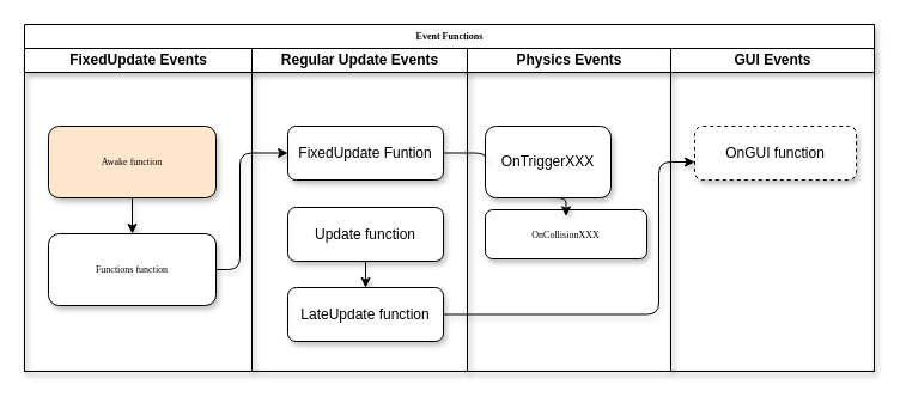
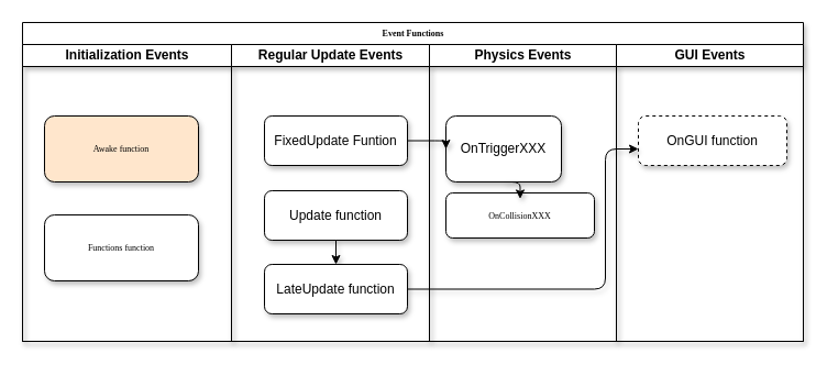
- <mxCell id="3" value="FixedUpdate Events" style="swimlane;html=1;startSize=20;shadow=1;" parent="2" vertex="1"><mxGeometry y="20" width="190" height="270" as="geometry" /></mxCell>
+ <mxCell id="3" value="Initialization Events" style="swimlane;html=1;startSize=20;shadow=1;" parent="2" vertex="1"><mxGeometry y="20" width="190" height="270" as="geometry" /></mxCell>
- <mxCell id="17" style="edgeStyle=orthogonalEdgeStyle;rounded=1;orthogonalLoop=1;jettySize=auto;html=1;exitX=1;exitY=0.5;exitDx=0;exitDy=0;entryX=0;entryY=0.5;entryDx=0;entryDy=0;shadow=1;endArrow=none;" edge="1" parent="2" source="10" target="14"><mxGeometry relative="1" as="geometry" /></mxCell>
+ <mxCell id="17" style="edgeStyle=orthogonalEdgeStyle;rounded=1;orthogonalLoop=1;jettySize=auto;html=1;exitX=1;exitY=0.5;exitDx=0;exitDy=0;entryX=0;entryY=0.5;entryDx=0;entryDy=0;shadow=1;" edge="1" parent="2" source="10" target="14"><mxGeometry relative="1" as="geometry" /></mxCell>
- <mxCell id="19" style="edgeStyle=orthogonalEdgeStyle;rounded=1;orthogonalLoop=1;jettySize=auto;html=1;exitX=1;exitY=0.5;exitDx=0;exitDy=0;entryX=0;entryY=0.5;entryDx=0;entryDy=0;shadow=1;" edge="1" parent="2" source="6" target="10"><mxGeometry relative="1" as="geometry"><Array as="points"><mxPoint x="180" y="205" /><mxPoint x="180" y="107" /></Array></mxGeometry></mxCell>
- <mxCell id="4" style="edgeStyle=orthogonalEdgeStyle;rounded=0;orthogonalLoop=1;jettySize=auto;html=1;exitX=0.5;exitY=1;exitDx=0;exitDy=0;shadow=1;" edge="1" parent="3" source="5" target="6"><mxGeometry relative="1" as="geometry" /></mxCell>
